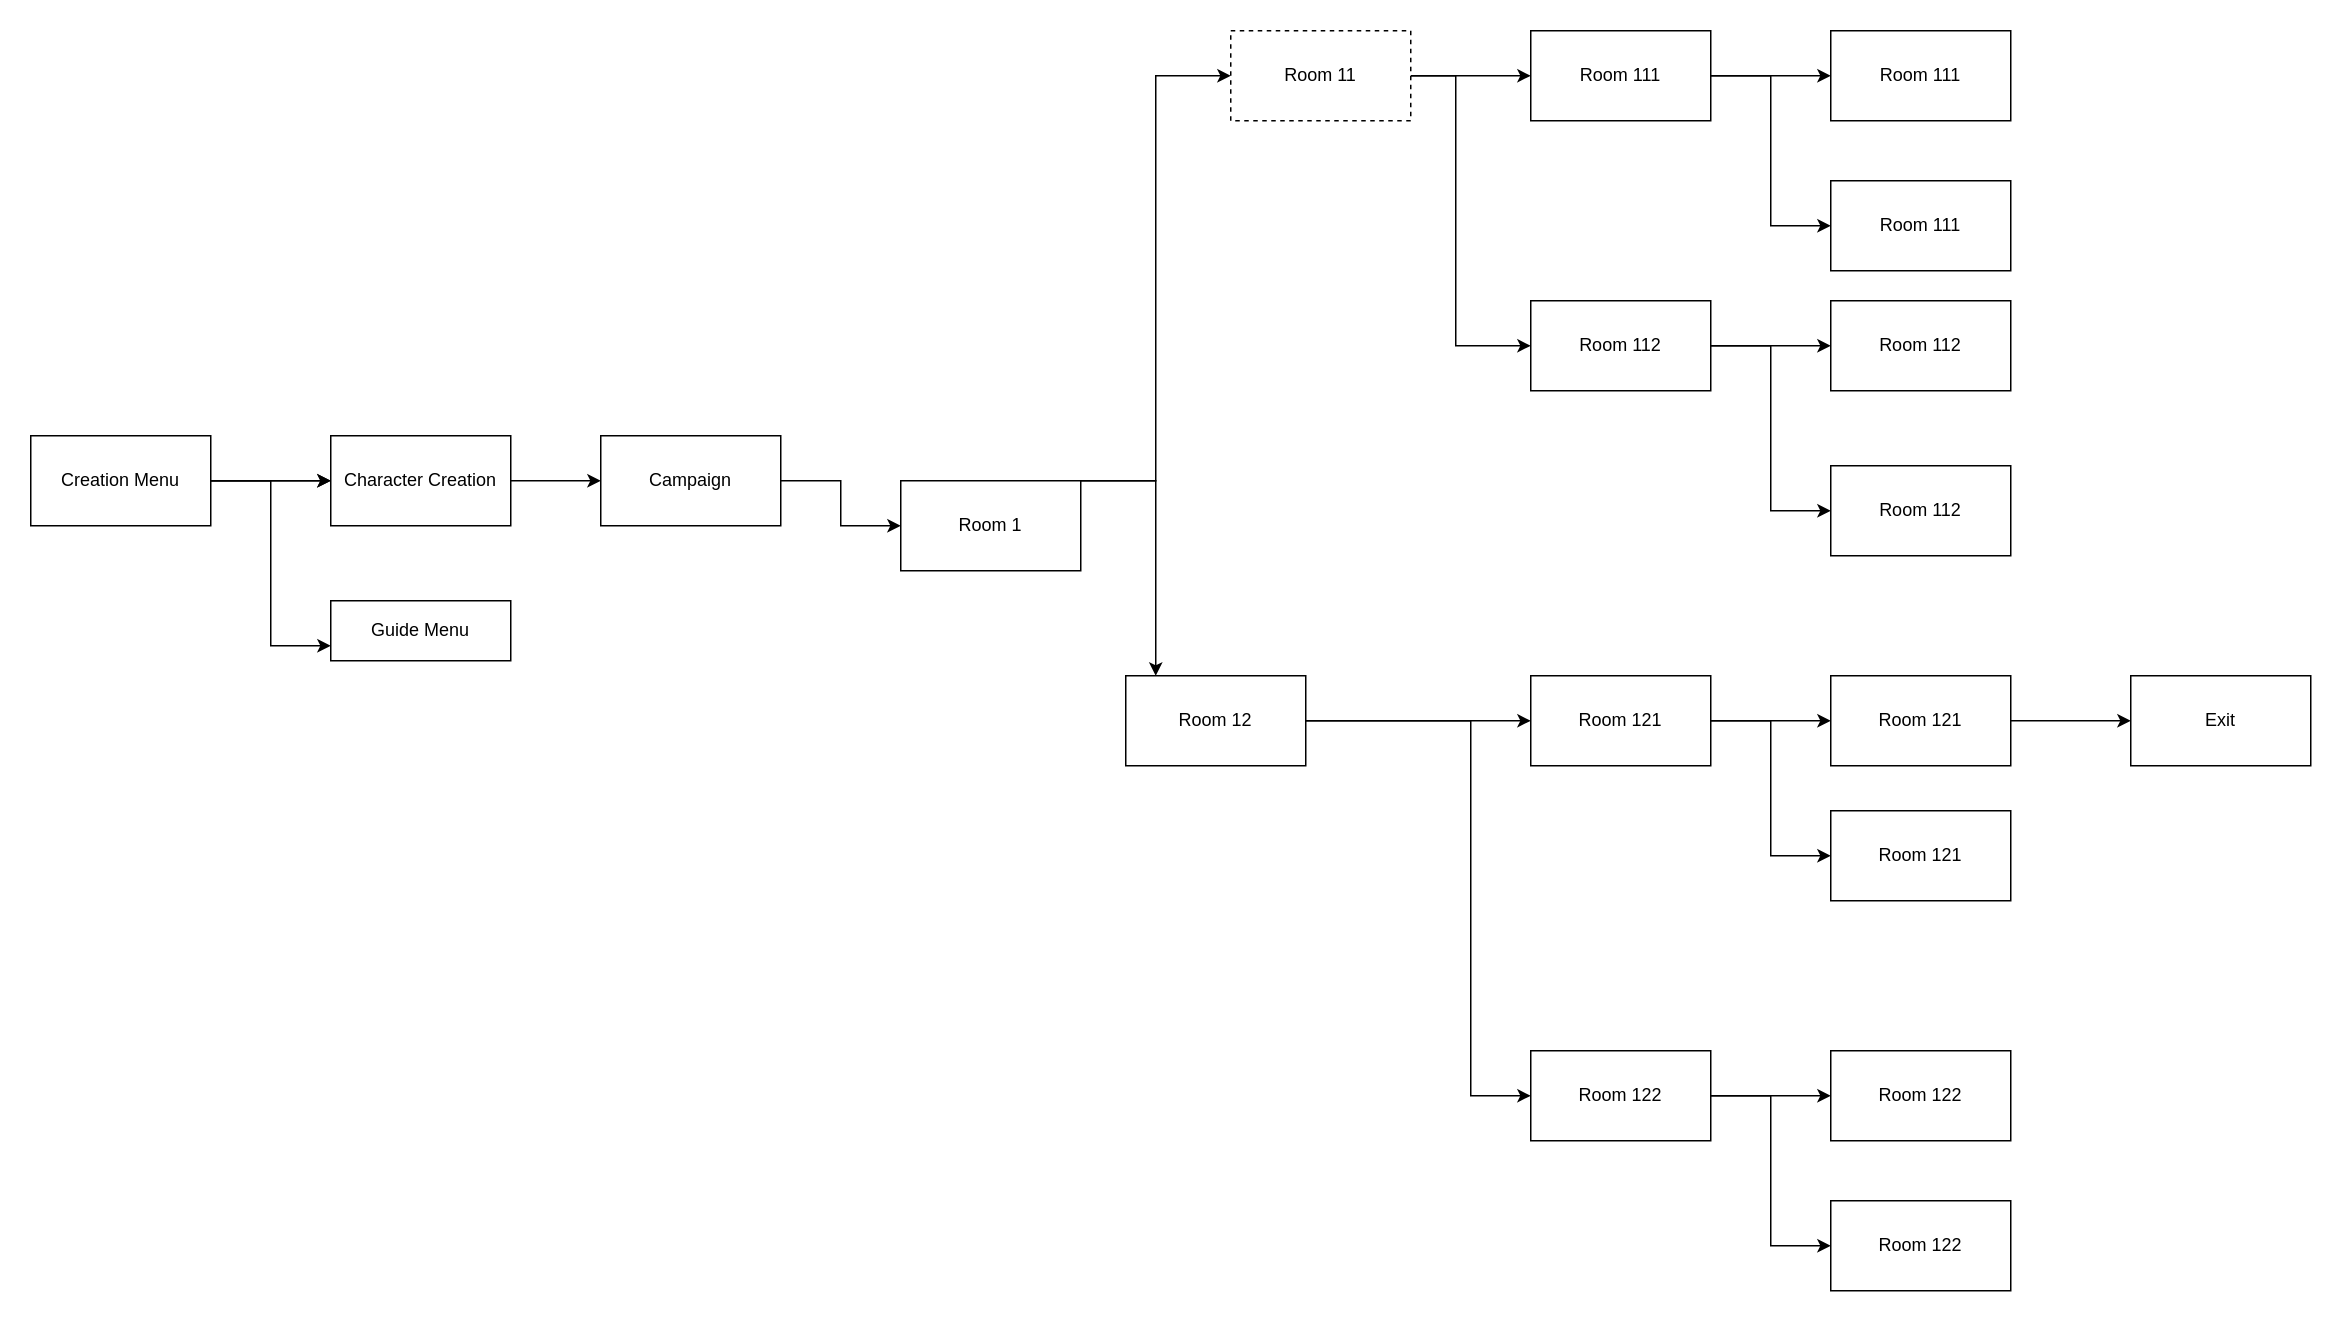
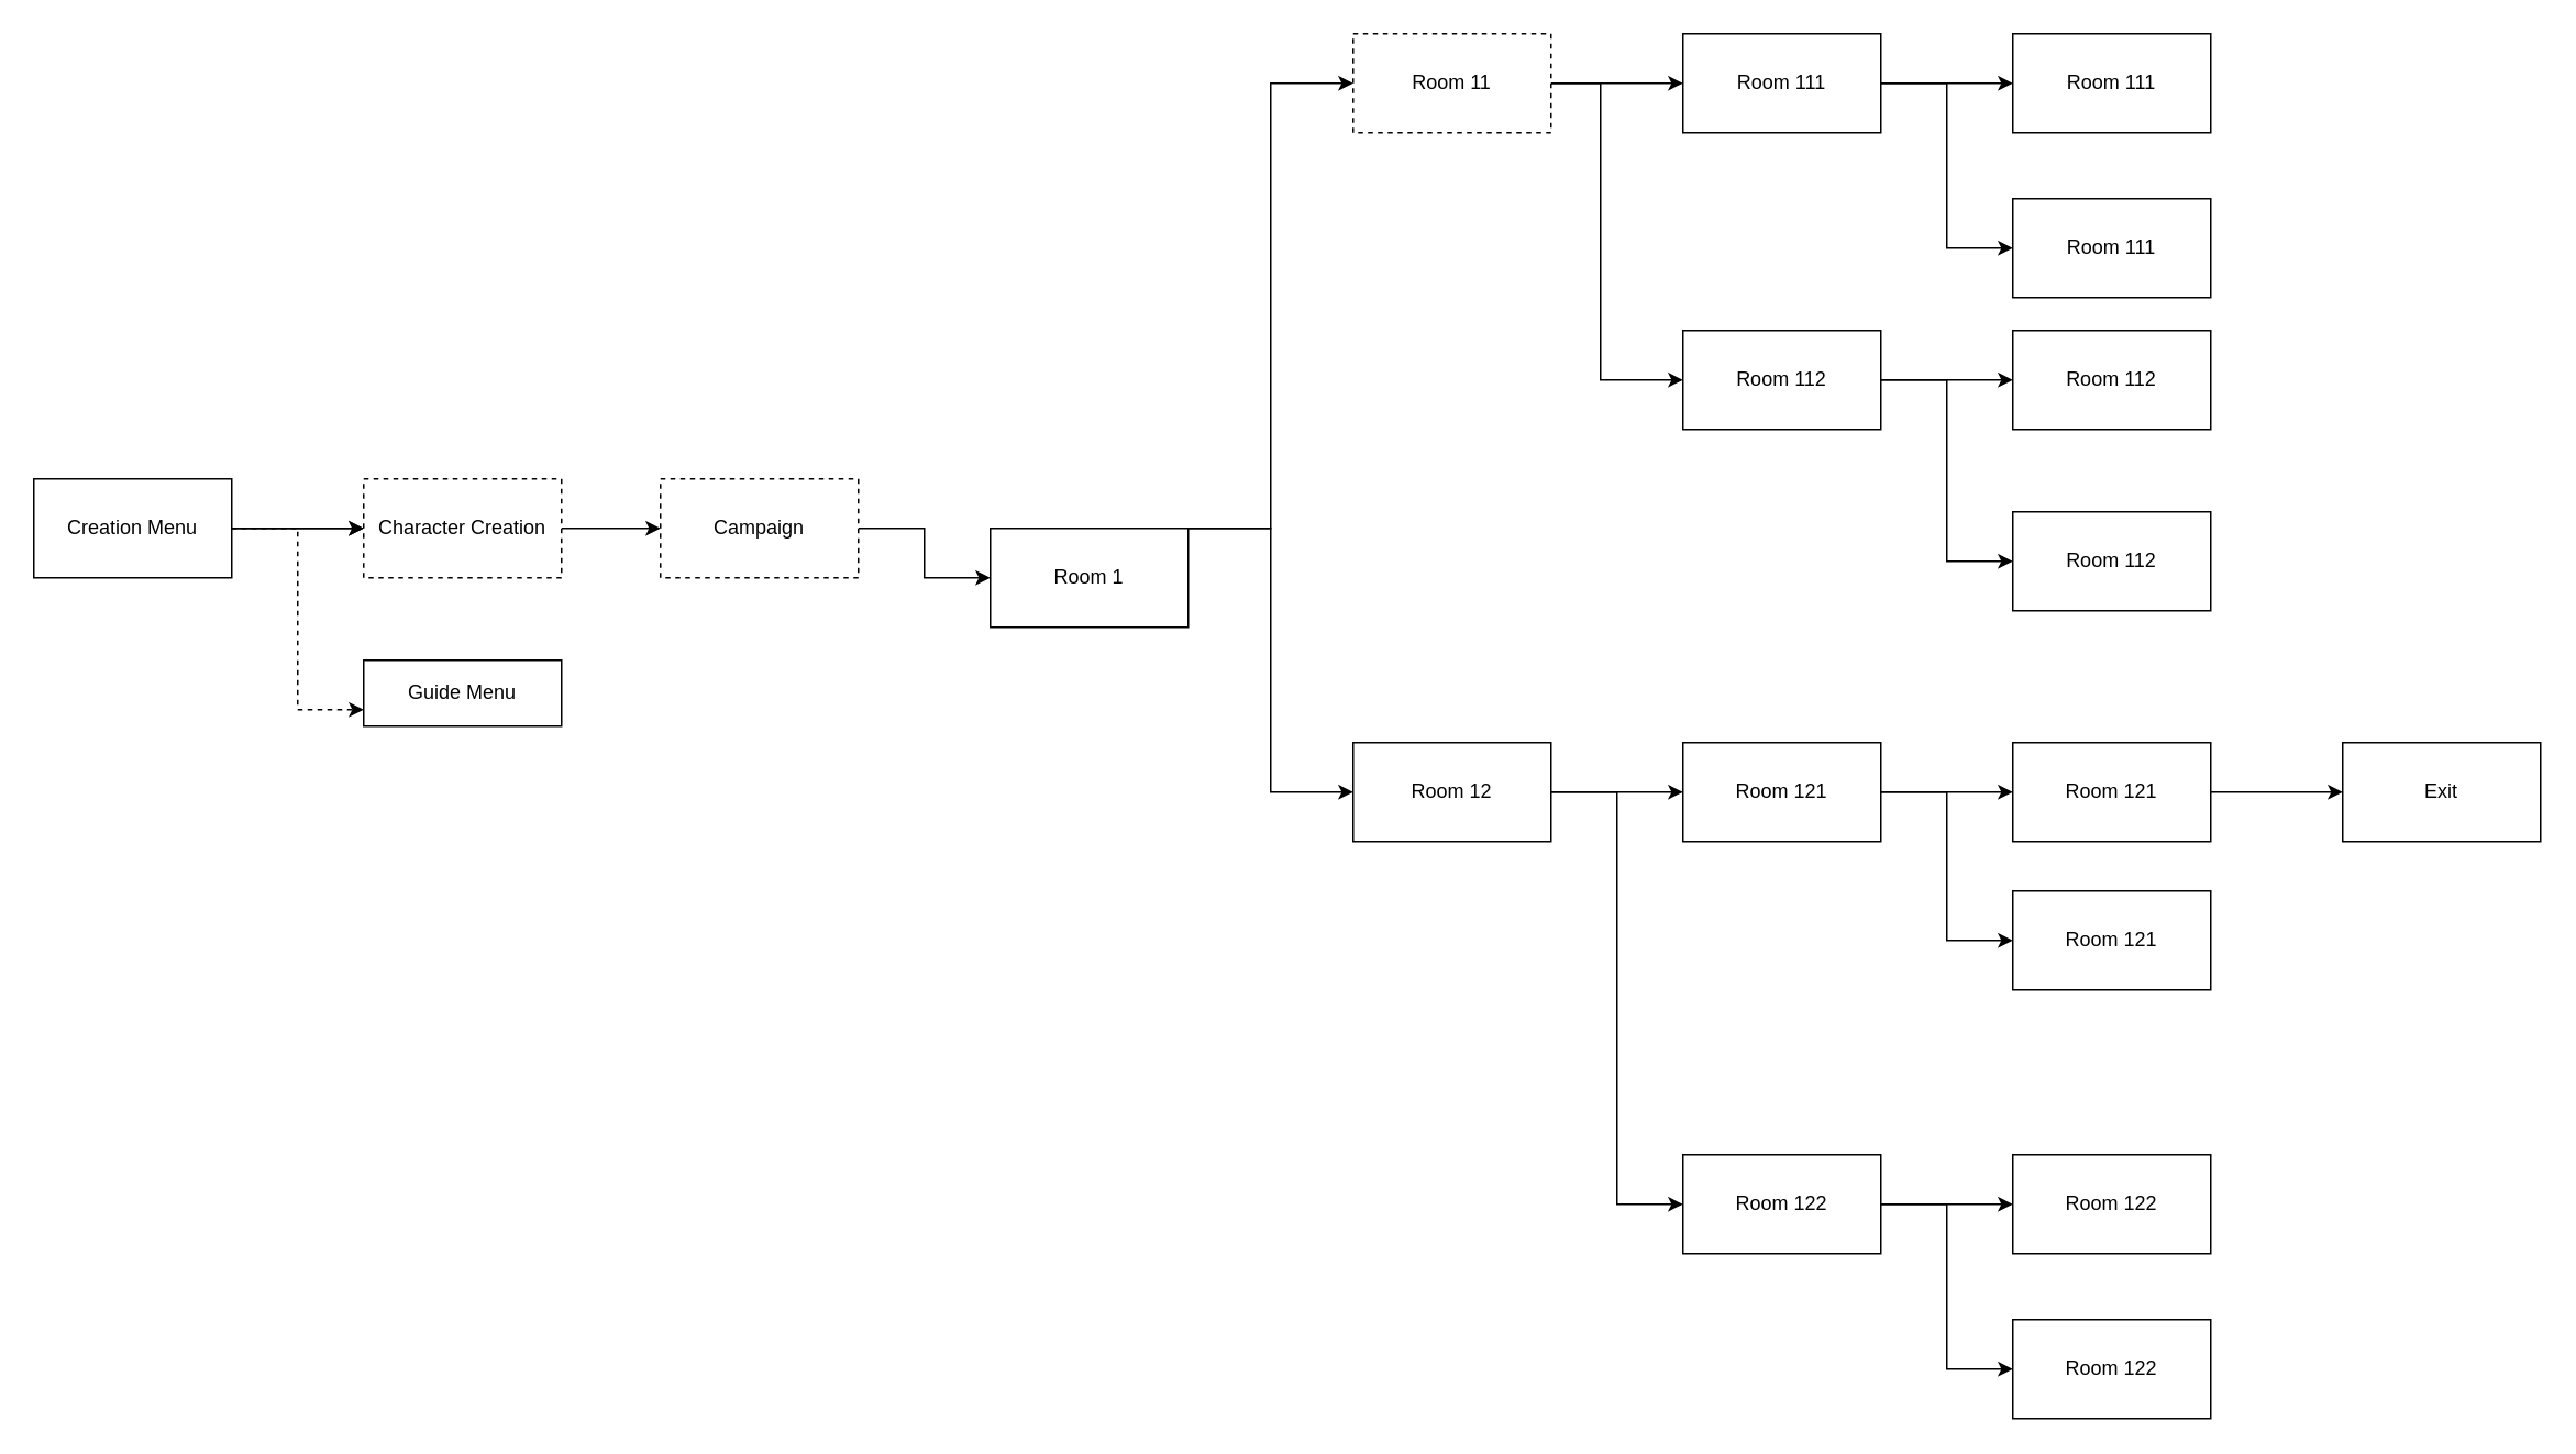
- <mxCell id="7" value="Character Creation" style="rounded=0;whiteSpace=wrap;html=1;" vertex="1" parent="1"><mxGeometry x="220" y="290" width="120" height="60" as="geometry" /></mxCell>
+ <mxCell id="7" value="Character Creation" style="rounded=0;whiteSpace=wrap;html=1;dashed=1;" vertex="1" parent="1"><mxGeometry x="220" y="290" width="120" height="60" as="geometry" /></mxCell>
- <mxCell id="10" value="Campaign" style="whiteSpace=wrap;html=1;rounded=0;" vertex="1" parent="1"><mxGeometry x="400" y="290" width="120" height="60" as="geometry" /></mxCell>
+ <mxCell id="10" value="Campaign" style="whiteSpace=wrap;html=1;rounded=0;dashed=1;" vertex="1" parent="1"><mxGeometry x="400" y="290" width="120" height="60" as="geometry" /></mxCell>
- <mxCell id="4" value="" style="edgeStyle=orthogonalEdgeStyle;rounded=0;orthogonalLoop=1;jettySize=auto;html=1;" edge="1" parent="1" source="5" target="8"><mxGeometry relative="1" as="geometry"><Array as="points"><mxPoint x="180" y="320" /><mxPoint x="180" y="430" /></Array></mxGeometry></mxCell>
+ <mxCell id="4" value="" style="edgeStyle=orthogonalEdgeStyle;rounded=0;orthogonalLoop=1;jettySize=auto;html=1;dashed=1;" edge="1" parent="1" source="5" target="8"><mxGeometry relative="1" as="geometry"><Array as="points"><mxPoint x="180" y="320" /><mxPoint x="180" y="430" /></Array></mxGeometry></mxCell>
- <mxCell id="19" value="Room 12" style="whiteSpace=wrap;html=1;rounded=0;" vertex="1" parent="1"><mxGeometry x="750" y="450" width="120" height="60" as="geometry" /></mxCell>
+ <mxCell id="19" value="Room 12" style="whiteSpace=wrap;html=1;rounded=0;" vertex="1" parent="1"><mxGeometry x="820" y="450" width="120" height="60" as="geometry" /></mxCell>
